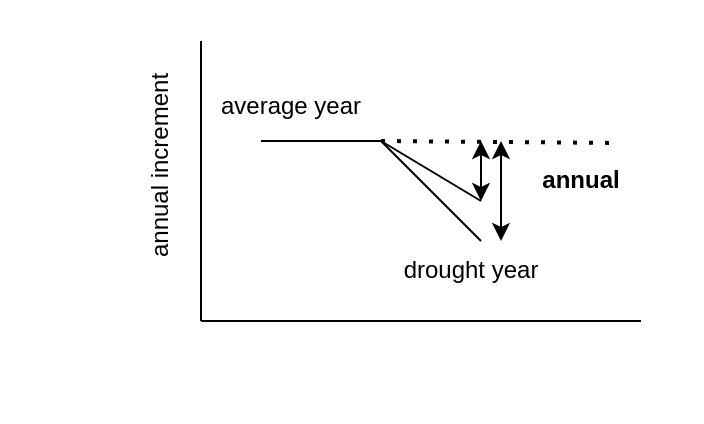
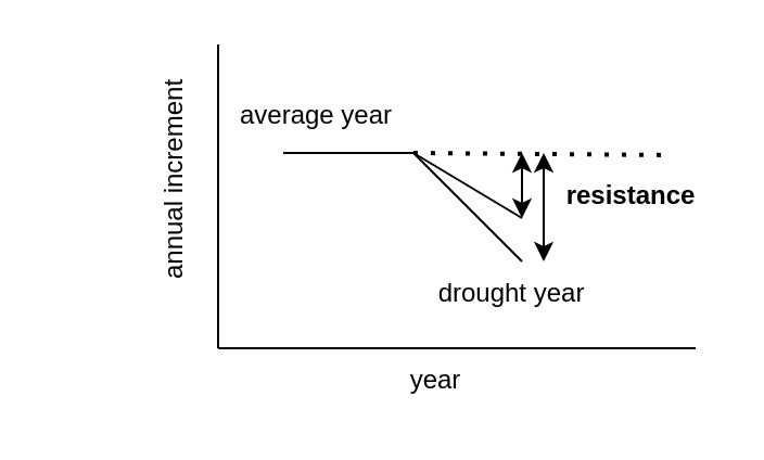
- <mxCell id="10" value="&lt;b&gt;annual&lt;/b&gt;" style="text;html=1;align=center;verticalAlign=middle;resizable=0;points=[];autosize=1;strokeColor=none;fillColor=none;" vertex="1" parent="2"><mxGeometry x="150" y="55" width="80" height="30" as="geometry" /></mxCell>
+ <mxCell id="10" value="&lt;b&gt;resistance&lt;/b&gt;" style="text;html=1;align=center;verticalAlign=middle;resizable=0;points=[];autosize=1;strokeColor=none;fillColor=none;" vertex="1" parent="2"><mxGeometry x="150" y="55" width="80" height="30" as="geometry" /></mxCell>
+ <mxCell id="13" value="year" style="text;html=1;align=center;verticalAlign=middle;resizable=0;points=[];autosize=1;strokeColor=none;fillColor=none;" vertex="1" parent="1"><mxGeometry x="175" y="160" width="50" height="30" as="geometry" /></mxCell>
